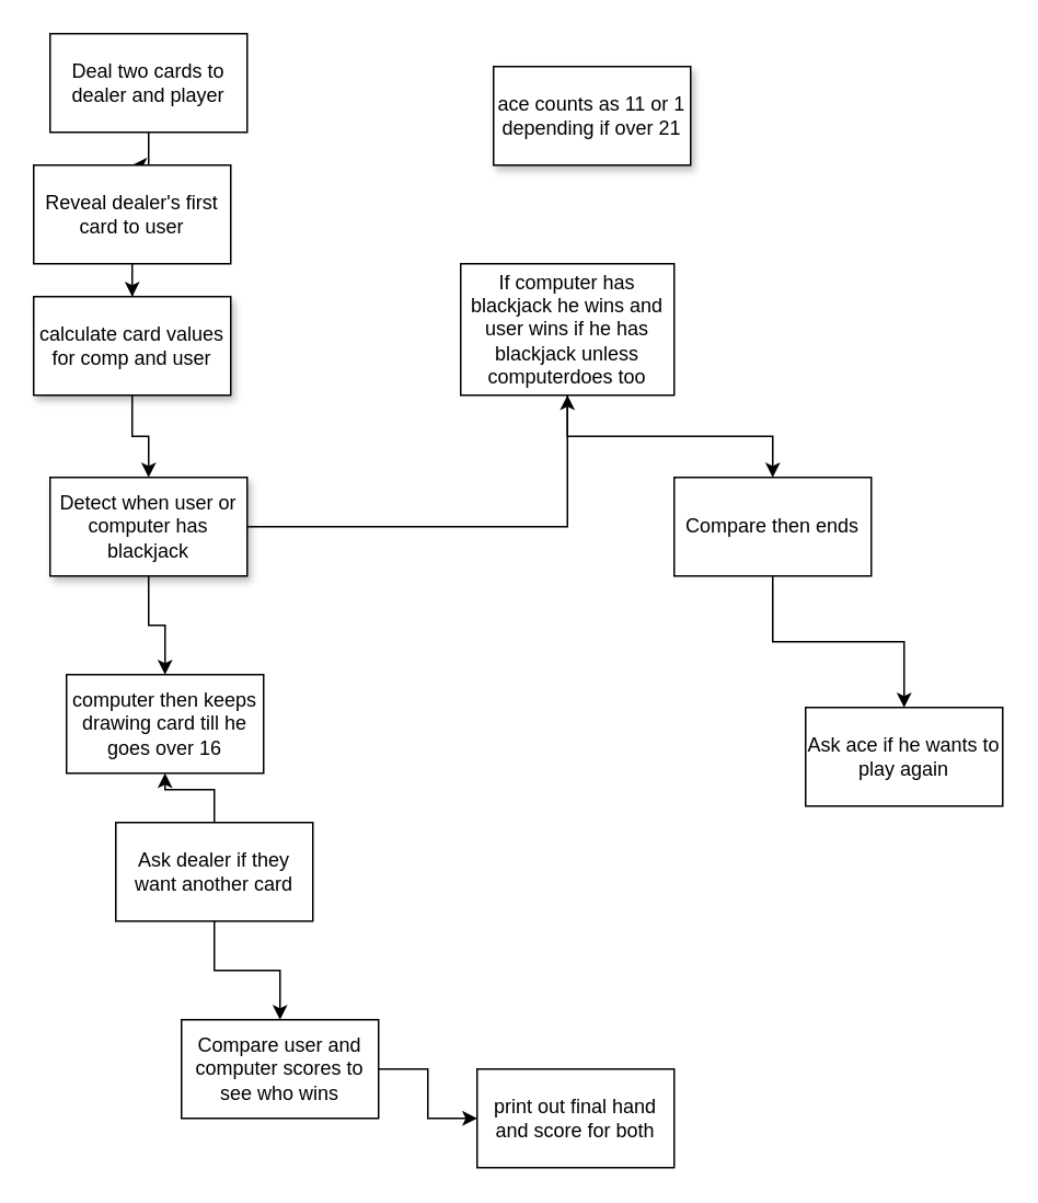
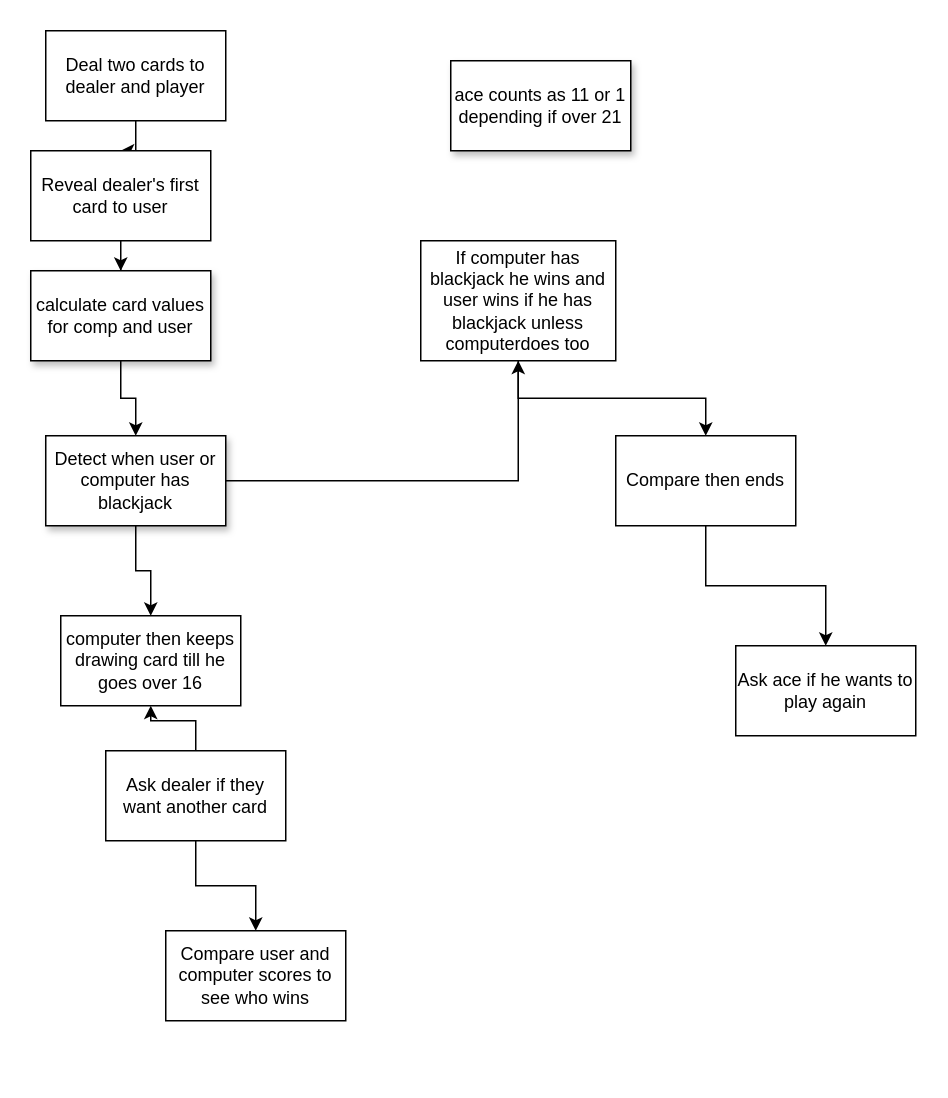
- <mxCell id="18" value="" style="edgeStyle=orthogonalEdgeStyle;rounded=0;orthogonalLoop=1;jettySize=auto;html=1;" edge="1" parent="1" source="19" target="21"><mxGeometry relative="1" as="geometry" /></mxCell>
- <mxCell id="21" value="print out final hand and score for both" style="whiteSpace=wrap;html=1;rounded=0;" vertex="1" parent="1"><mxGeometry x="290" y="650" width="120" height="60" as="geometry" /></mxCell>
